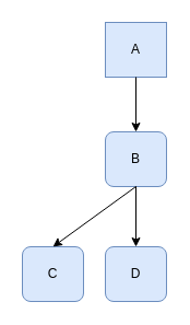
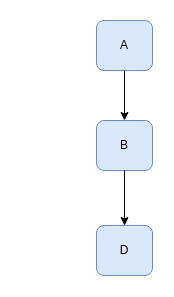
- <mxCell id="2" value="A" style="whiteSpace=wrap;html=1;fillColor=#dae8fc;strokeColor=#6c8ebf;rounded=0;" vertex="1" parent="1"><mxGeometry x="96" y="20" width="56" height="50" as="geometry" /></mxCell>
+ <mxCell id="2" value="A" style="rounded=1;whiteSpace=wrap;html=1;fillColor=#dae8fc;strokeColor=#6c8ebf;" vertex="1" parent="1"><mxGeometry x="96" y="20" width="56" height="50" as="geometry" /></mxCell>
- <mxCell id="7" value="" style="endArrow=classic;html=1;rounded=0;exitX=0.5;exitY=1;exitDx=0;exitDy=0;entryX=0.5;entryY=0;entryDx=0;entryDy=0;" edge="1" parent="1" source="3" target="5"><mxGeometry width="50" height="50" relative="1" as="geometry"><mxPoint x="134" y="80" as="sourcePoint" /><mxPoint x="134" y="130" as="targetPoint" /></mxGeometry></mxCell>
- <mxCell id="5" value="C" style="rounded=1;whiteSpace=wrap;html=1;fillColor=#dae8fc;strokeColor=#6c8ebf;" vertex="1" parent="1"><mxGeometry x="20" y="225" width="56" height="50" as="geometry" /></mxCell>
